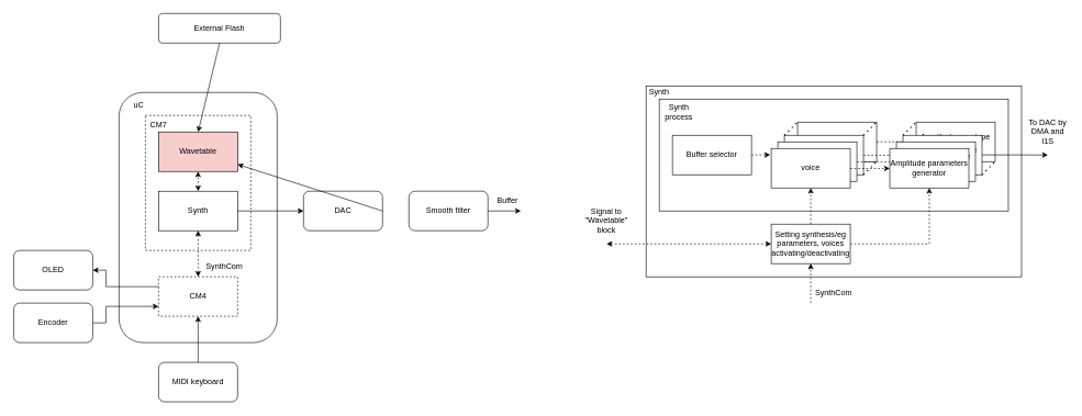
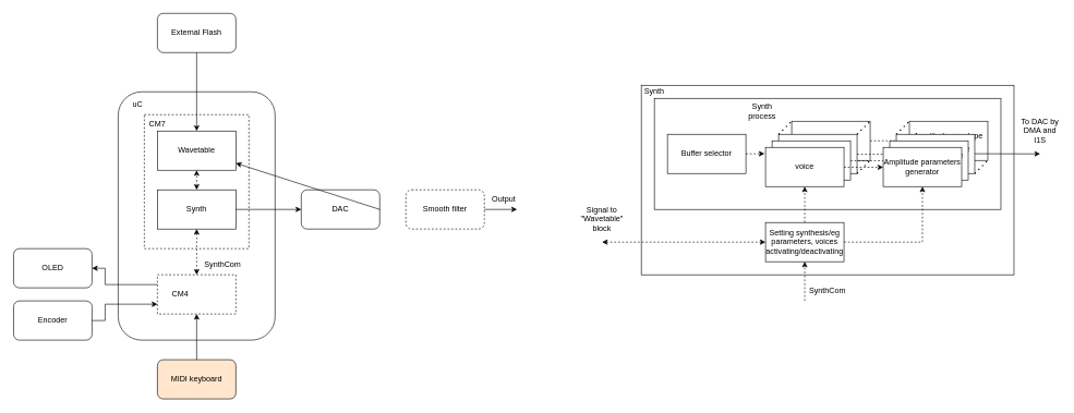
- <mxCell id="24" value="External Flash" style="rounded=1;whiteSpace=wrap;html=1;" parent="1" vertex="1"><mxGeometry x="240" y="20" width="185" height="45" as="geometry" /></mxCell>
+ <mxCell id="24" value="External Flash" style="rounded=1;whiteSpace=wrap;html=1;" parent="1" vertex="1"><mxGeometry x="240" y="20" width="120" height="60" as="geometry" /></mxCell>
- <mxCell id="57" value="Synth process" style="text;html=1;strokeColor=none;fillColor=none;align=center;verticalAlign=middle;whiteSpace=wrap;rounded=0;" parent="1" vertex="1"><mxGeometry x="1000" y="155" width="60" height="30" as="geometry" /></mxCell>
+ <mxCell id="57" value="Synth process" style="text;html=1;strokeColor=none;fillColor=none;align=center;verticalAlign=middle;whiteSpace=wrap;rounded=0;" parent="1" vertex="1"><mxGeometry x="1135" y="155" width="60" height="30" as="geometry" /></mxCell>
- <mxCell id="26" value="Wavetable" style="rounded=0;whiteSpace=wrap;html=1;fillColor=#f8cecc;" parent="1" vertex="1"><mxGeometry x="240" y="200" width="120" height="60" as="geometry" /></mxCell>
+ <mxCell id="26" value="Wavetable" style="rounded=0;whiteSpace=wrap;html=1;" parent="1" vertex="1"><mxGeometry x="240" y="200" width="120" height="60" as="geometry" /></mxCell>
- <mxCell id="23" value="Buffer" style="text;html=1;strokeColor=none;fillColor=none;align=center;verticalAlign=middle;whiteSpace=wrap;rounded=0;" parent="1" vertex="1"><mxGeometry x="740" y="290" width="60" height="30" as="geometry" /></mxCell>
+ <mxCell id="23" value="Output" style="text;html=1;strokeColor=none;fillColor=none;align=center;verticalAlign=middle;whiteSpace=wrap;rounded=0;" parent="1" vertex="1"><mxGeometry x="740" y="290" width="60" height="30" as="geometry" /></mxCell>
- <mxCell id="20" value="Smooth filter" style="rounded=1;whiteSpace=wrap;html=1;" parent="1" vertex="1"><mxGeometry x="620" y="290" width="120" height="60" as="geometry" /></mxCell>
+ <mxCell id="20" value="Smooth filter" style="rounded=1;whiteSpace=wrap;html=1;dashed=1;" parent="1" vertex="1"><mxGeometry x="620" y="290" width="120" height="60" as="geometry" /></mxCell>
- <mxCell id="9" value="CM4" style="text;html=1;strokeColor=none;fillColor=none;align=center;verticalAlign=middle;whiteSpace=wrap;rounded=0;dashed=1;" parent="1" vertex="1"><mxGeometry x="270" y="435" width="60" height="30" as="geometry" /></mxCell>
+ <mxCell id="9" value="CM4" style="text;html=1;strokeColor=none;fillColor=none;align=center;verticalAlign=middle;whiteSpace=wrap;rounded=0;dashed=1;" parent="1" vertex="1"><mxGeometry x="245" y="435" width="60" height="30" as="geometry" /></mxCell>
- <mxCell id="3" value="MIDI keyboard" style="rounded=1;whiteSpace=wrap;html=1;" parent="1" vertex="1"><mxGeometry x="240" y="550" width="120" height="60" as="geometry" /></mxCell>
+ <mxCell id="3" value="MIDI keyboard" style="rounded=1;whiteSpace=wrap;html=1;fillColor=#ffe6cc;" parent="1" vertex="1"><mxGeometry x="240" y="550" width="120" height="60" as="geometry" /></mxCell>
